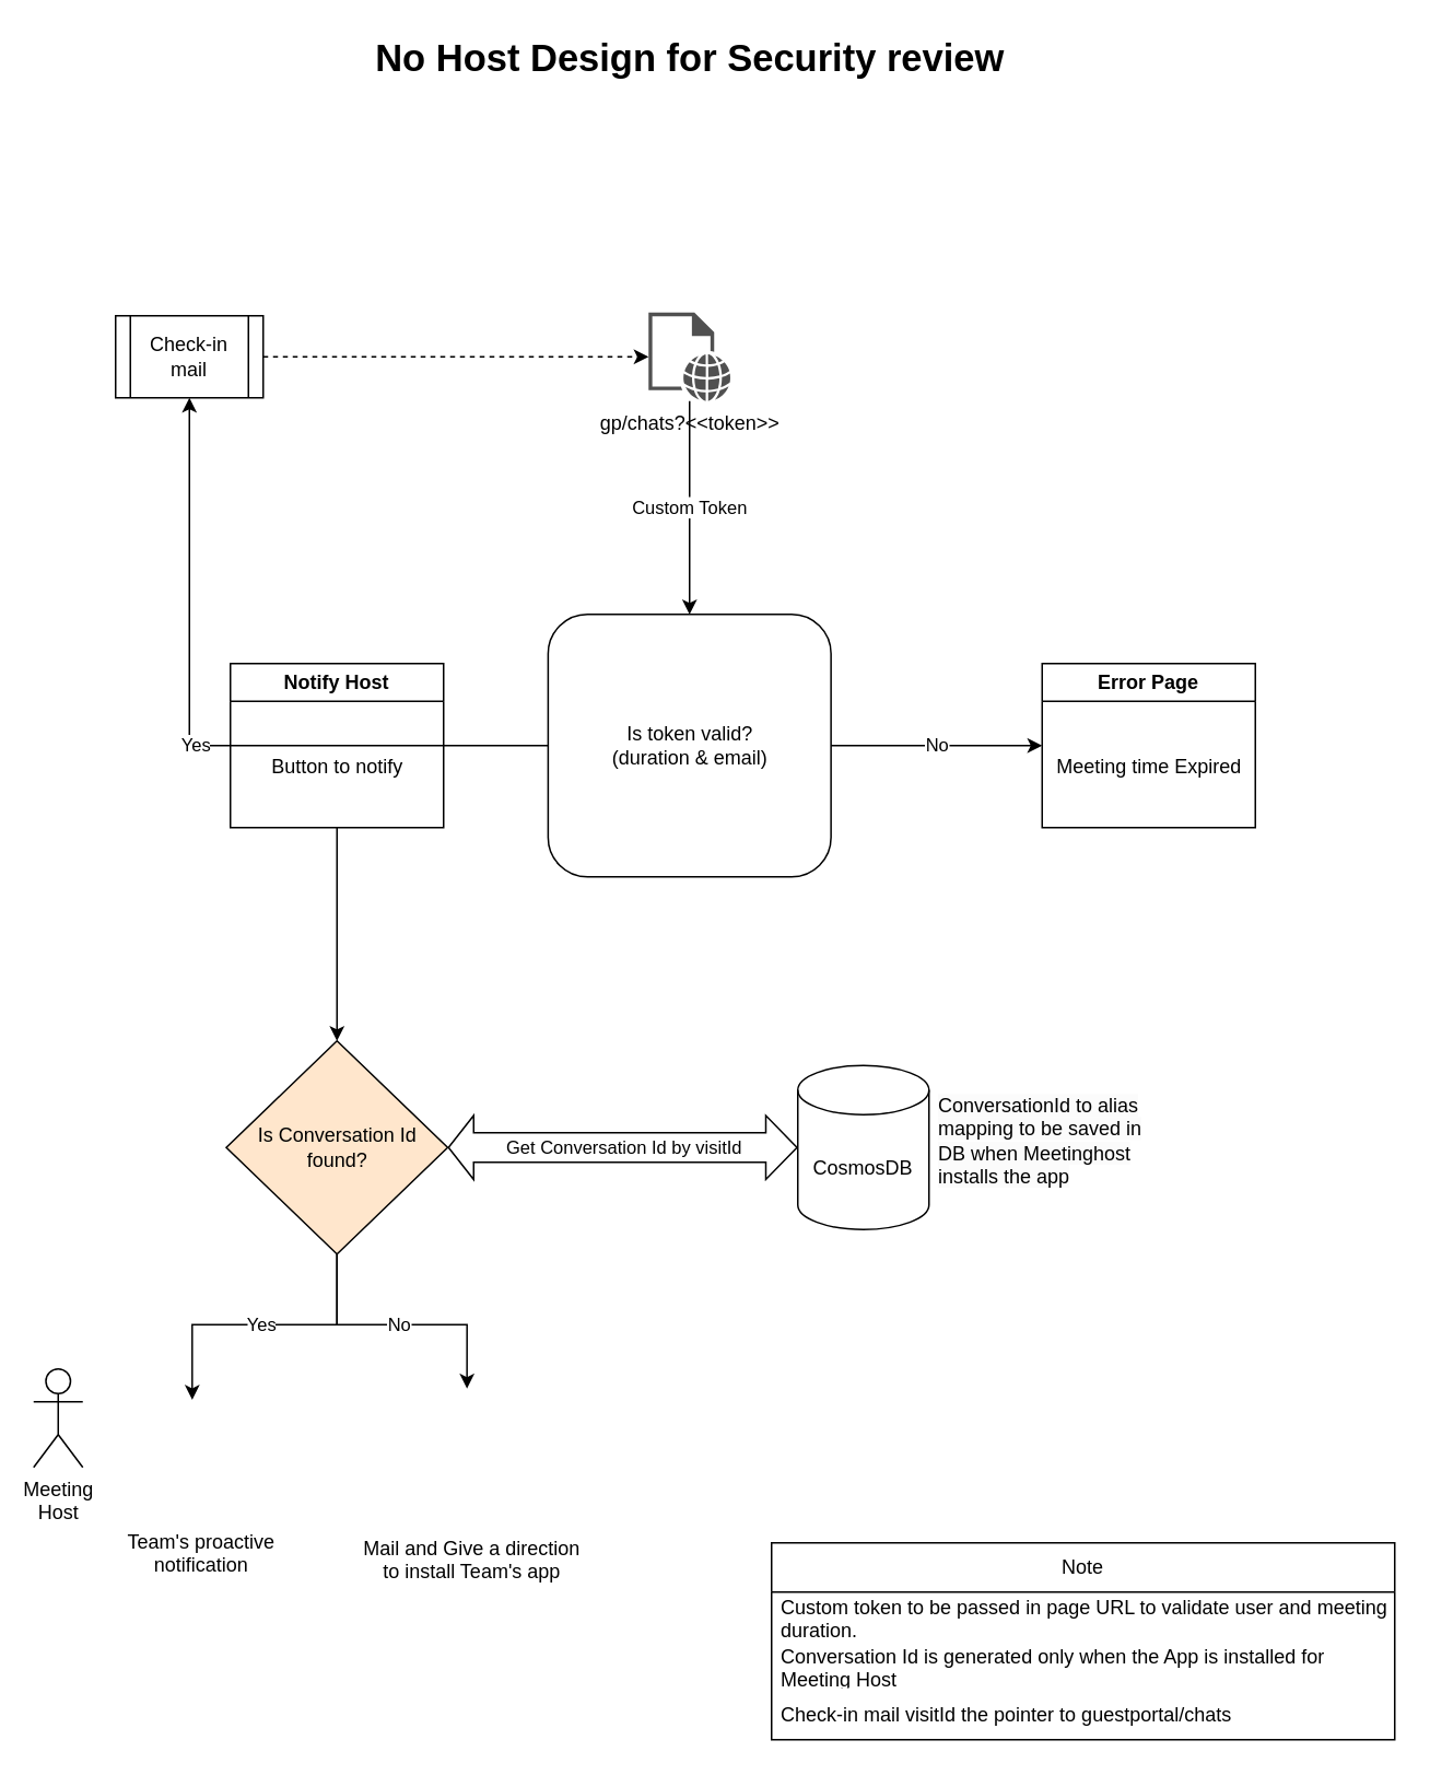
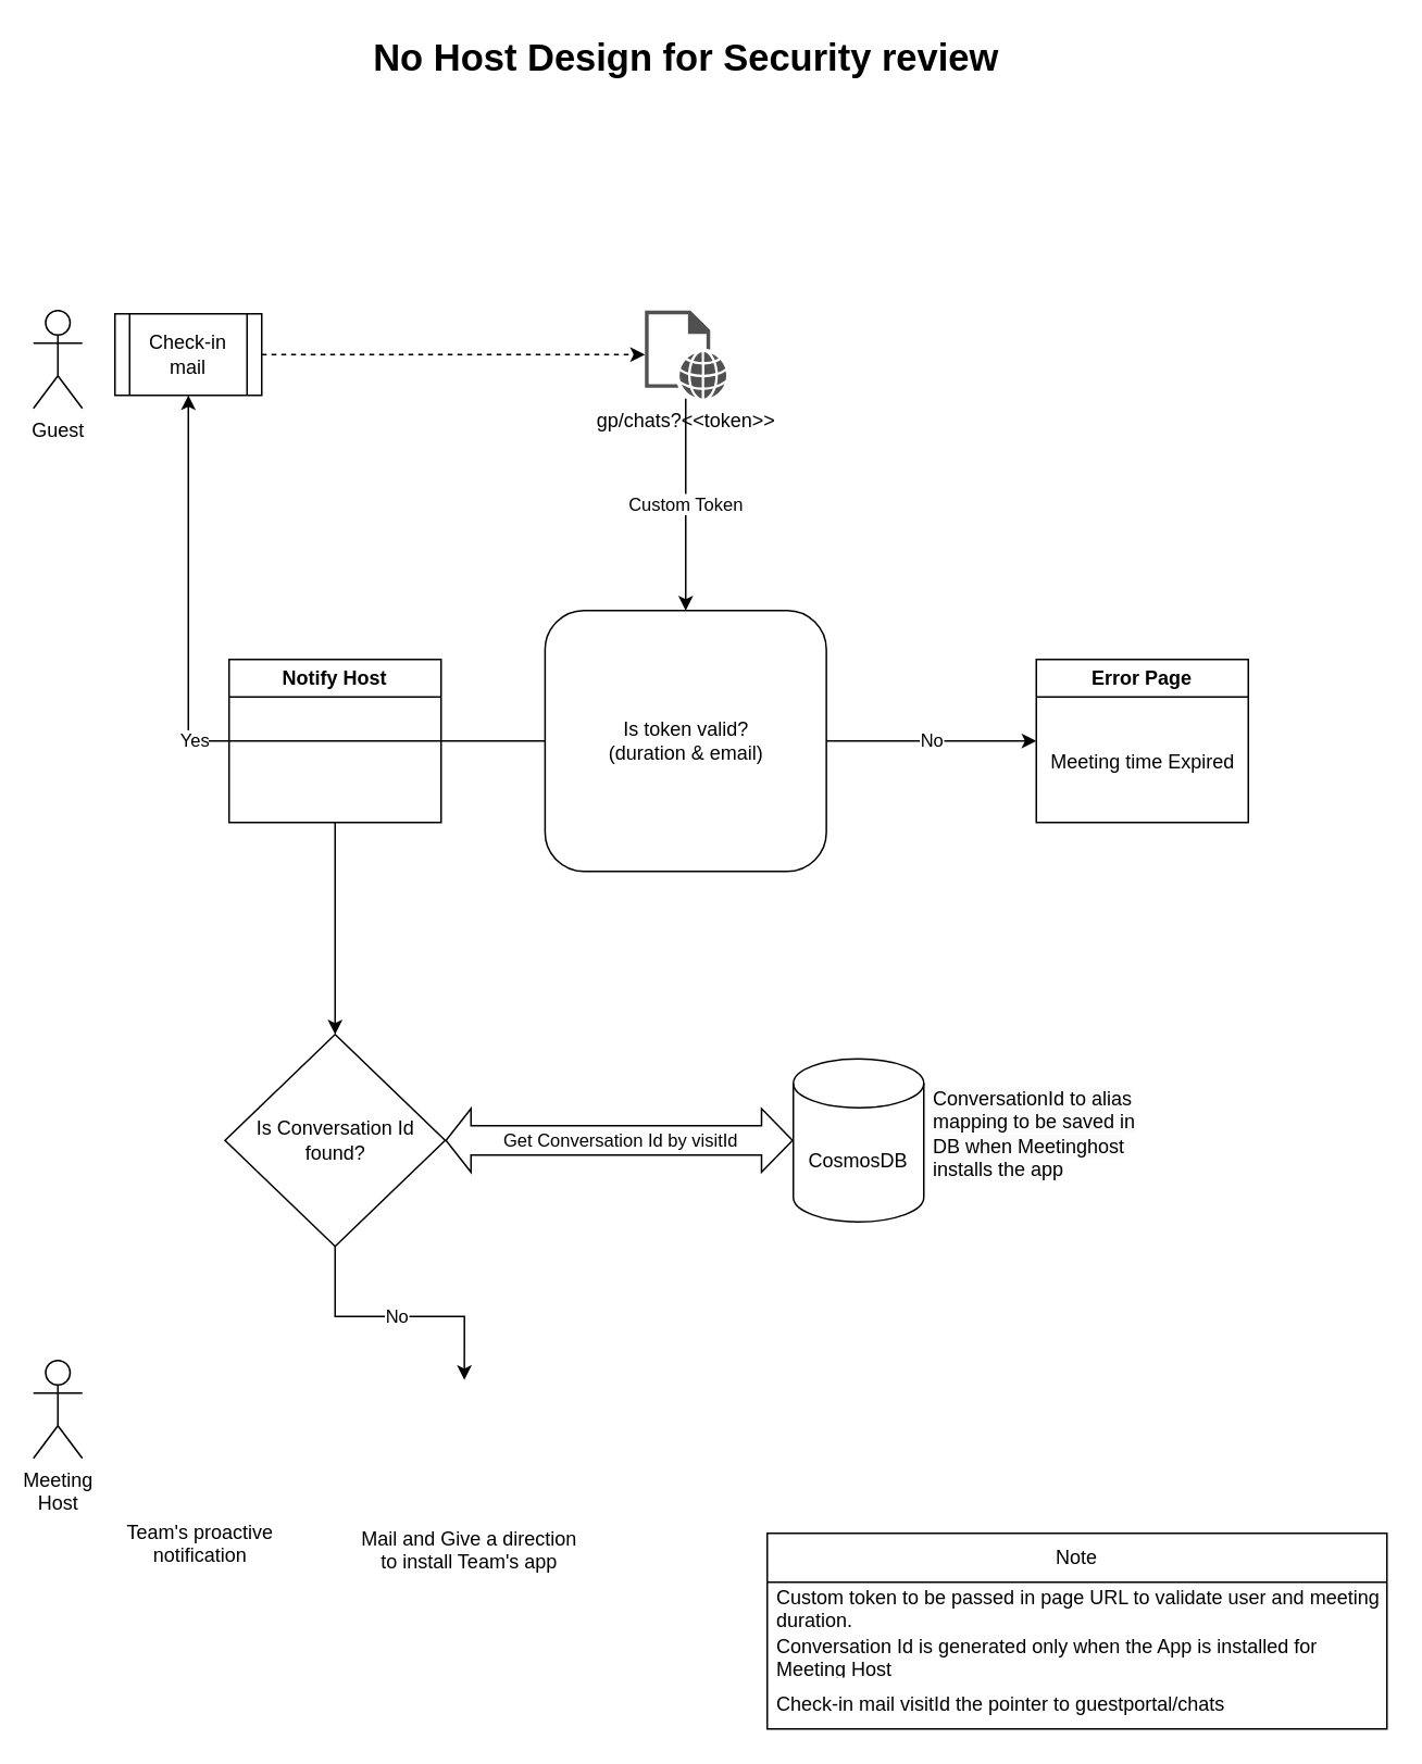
+ <mxCell id="3" value="Guest" style="shape=umlActor;verticalLabelPosition=bottom;verticalAlign=top;html=1;outlineConnect=0;" vertex="1" parent="1"><mxGeometry x="20" y="190" width="30" height="60" as="geometry" /></mxCell>
- <mxCell id="12" value="Button to notify" style="text;html=1;align=center;verticalAlign=middle;resizable=0;points=[];autosize=1;strokeColor=none;fillColor=none;" vertex="1" parent="11"><mxGeometry x="15" y="48" width="100" height="30" as="geometry" /></mxCell>
- <mxCell id="20" value="Is Conversation Id found?" style="rhombus;whiteSpace=wrap;html=1;fillColor=#ffe6cc;" vertex="1" parent="1"><mxGeometry x="137.5" y="634" width="135" height="130" as="geometry" /></mxCell>
+ <mxCell id="20" value="Is Conversation Id found?" style="rhombus;whiteSpace=wrap;html=1;" vertex="1" parent="1"><mxGeometry x="137.5" y="634" width="135" height="130" as="geometry" /></mxCell>
- <mxCell id="19" value="Yes" style="edgeStyle=orthogonalEdgeStyle;rounded=0;orthogonalLoop=1;jettySize=auto;html=1;entryX=0.437;entryY=0.037;entryDx=0;entryDy=0;entryPerimeter=0;" edge="1" parent="1" source="20" target="25"><mxGeometry relative="1" as="geometry"><mxPoint x="110" y="830" as="targetPoint" /></mxGeometry></mxCell>
